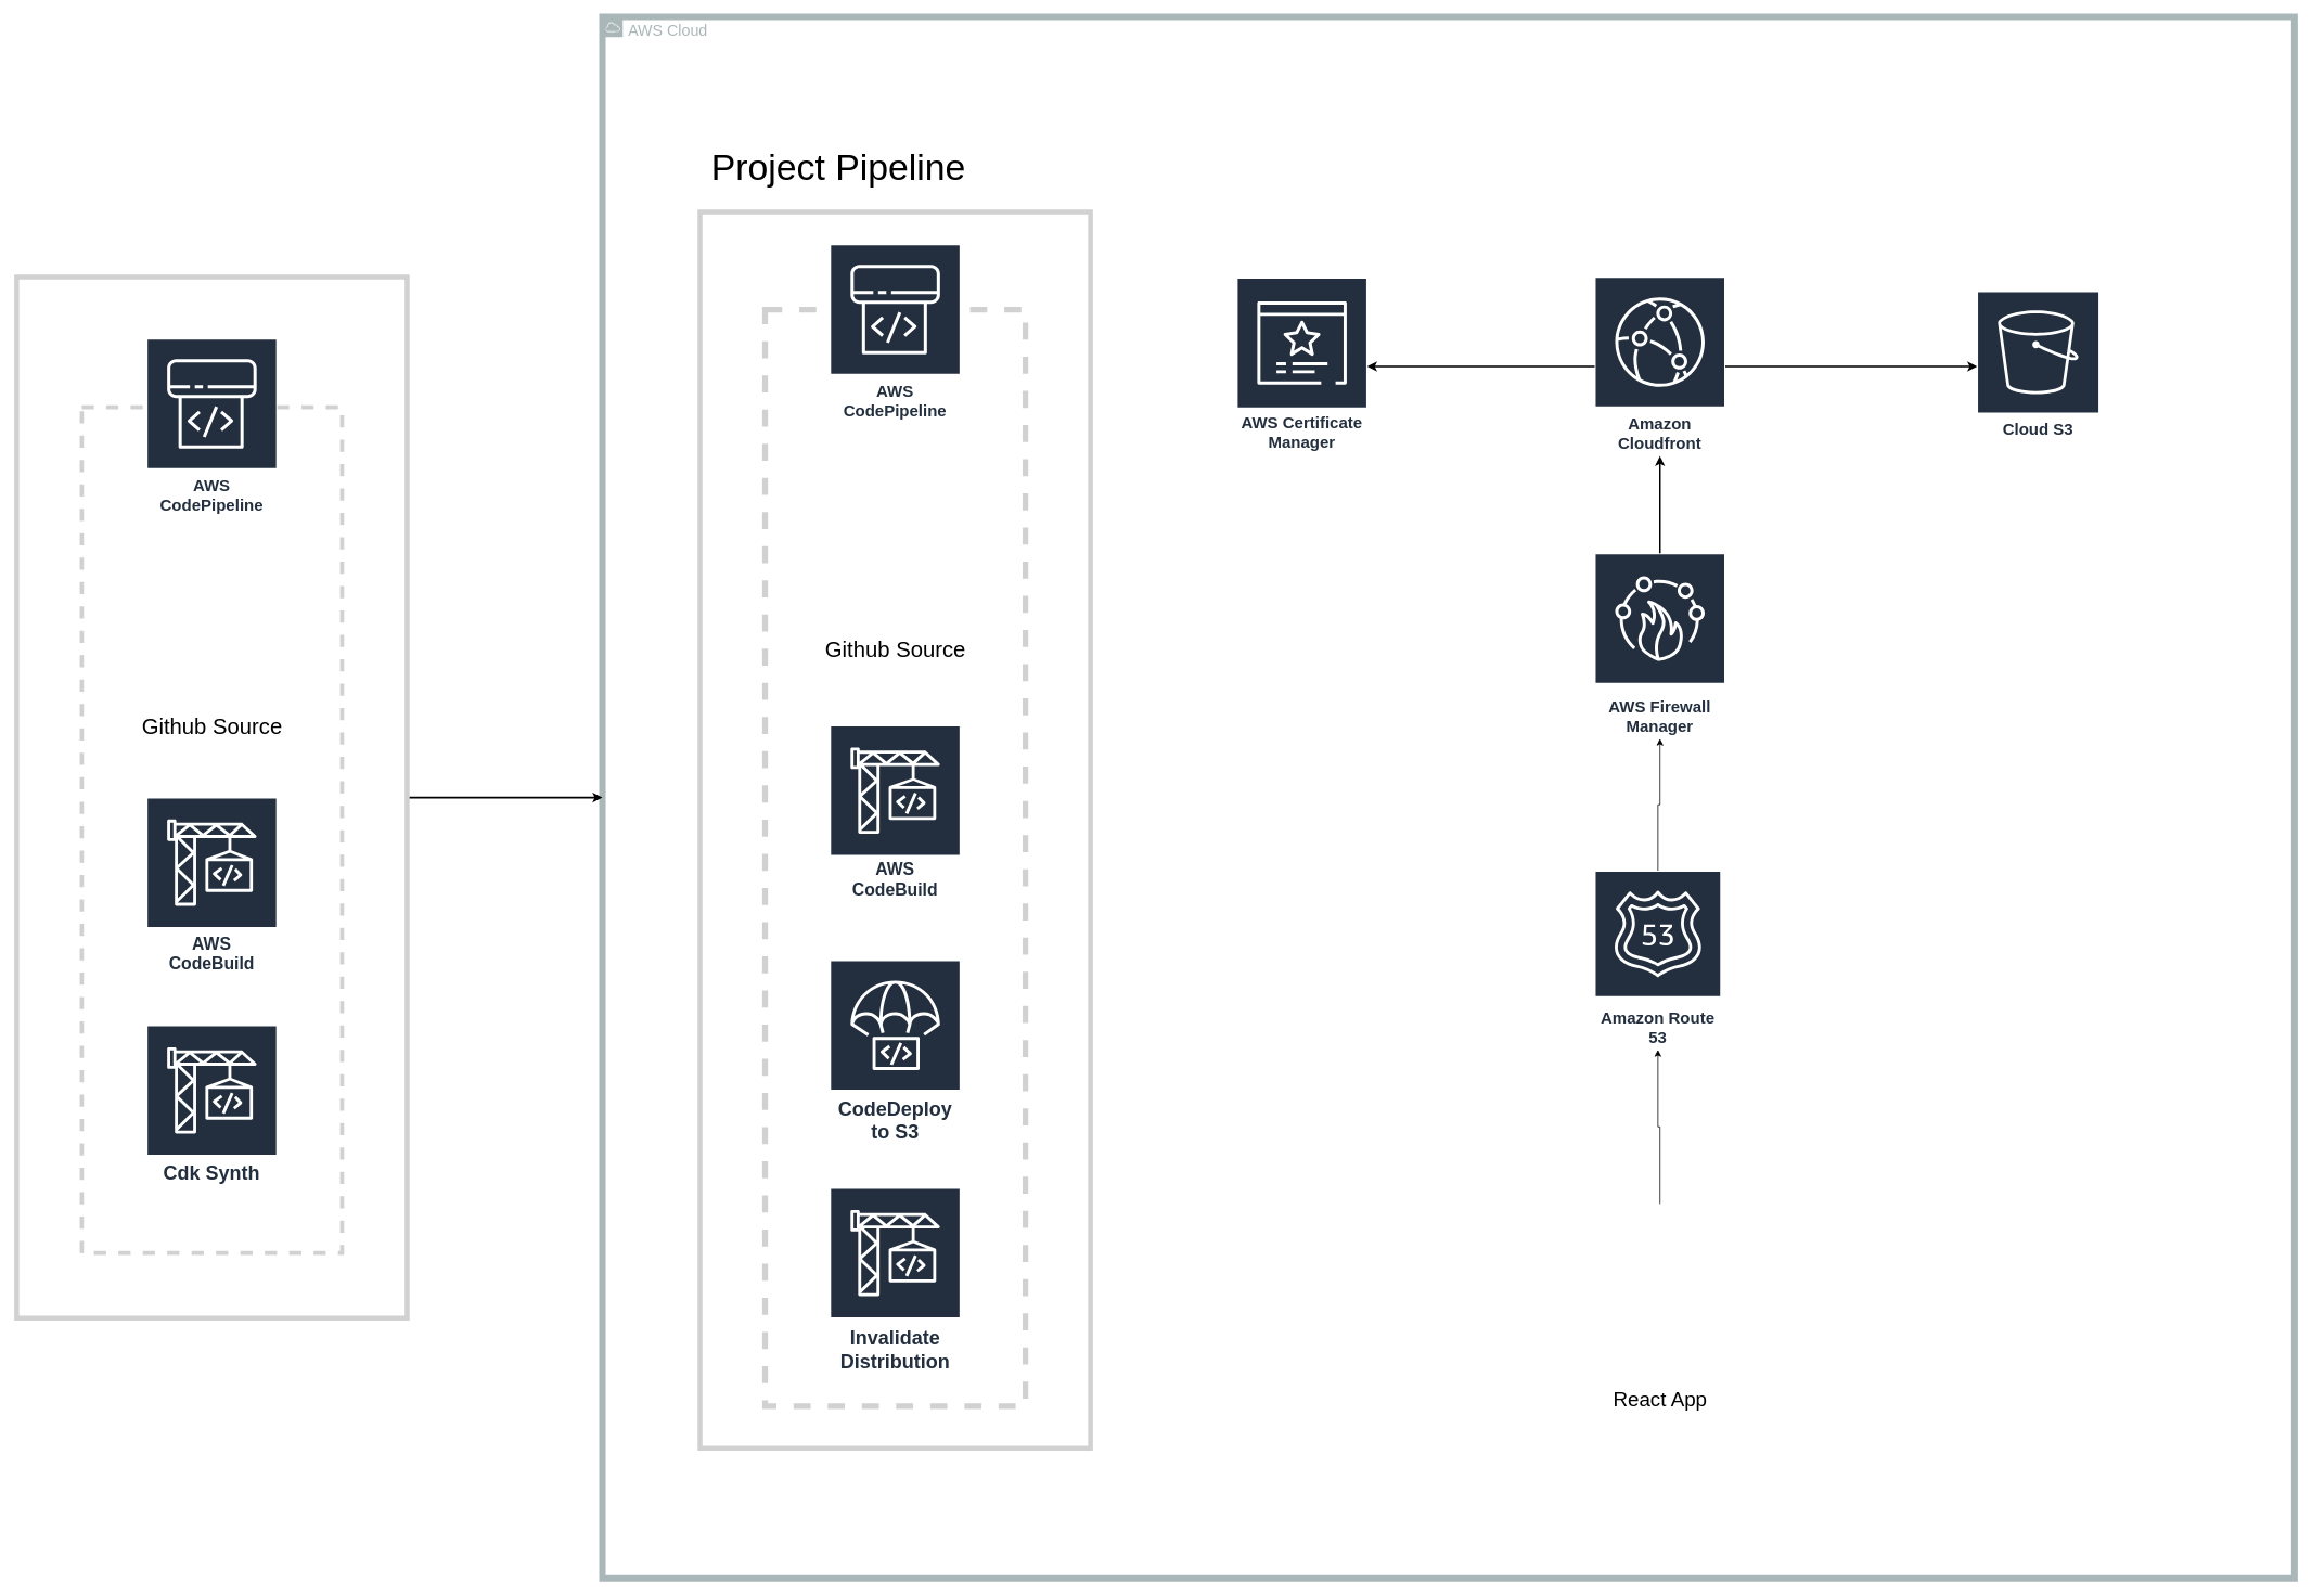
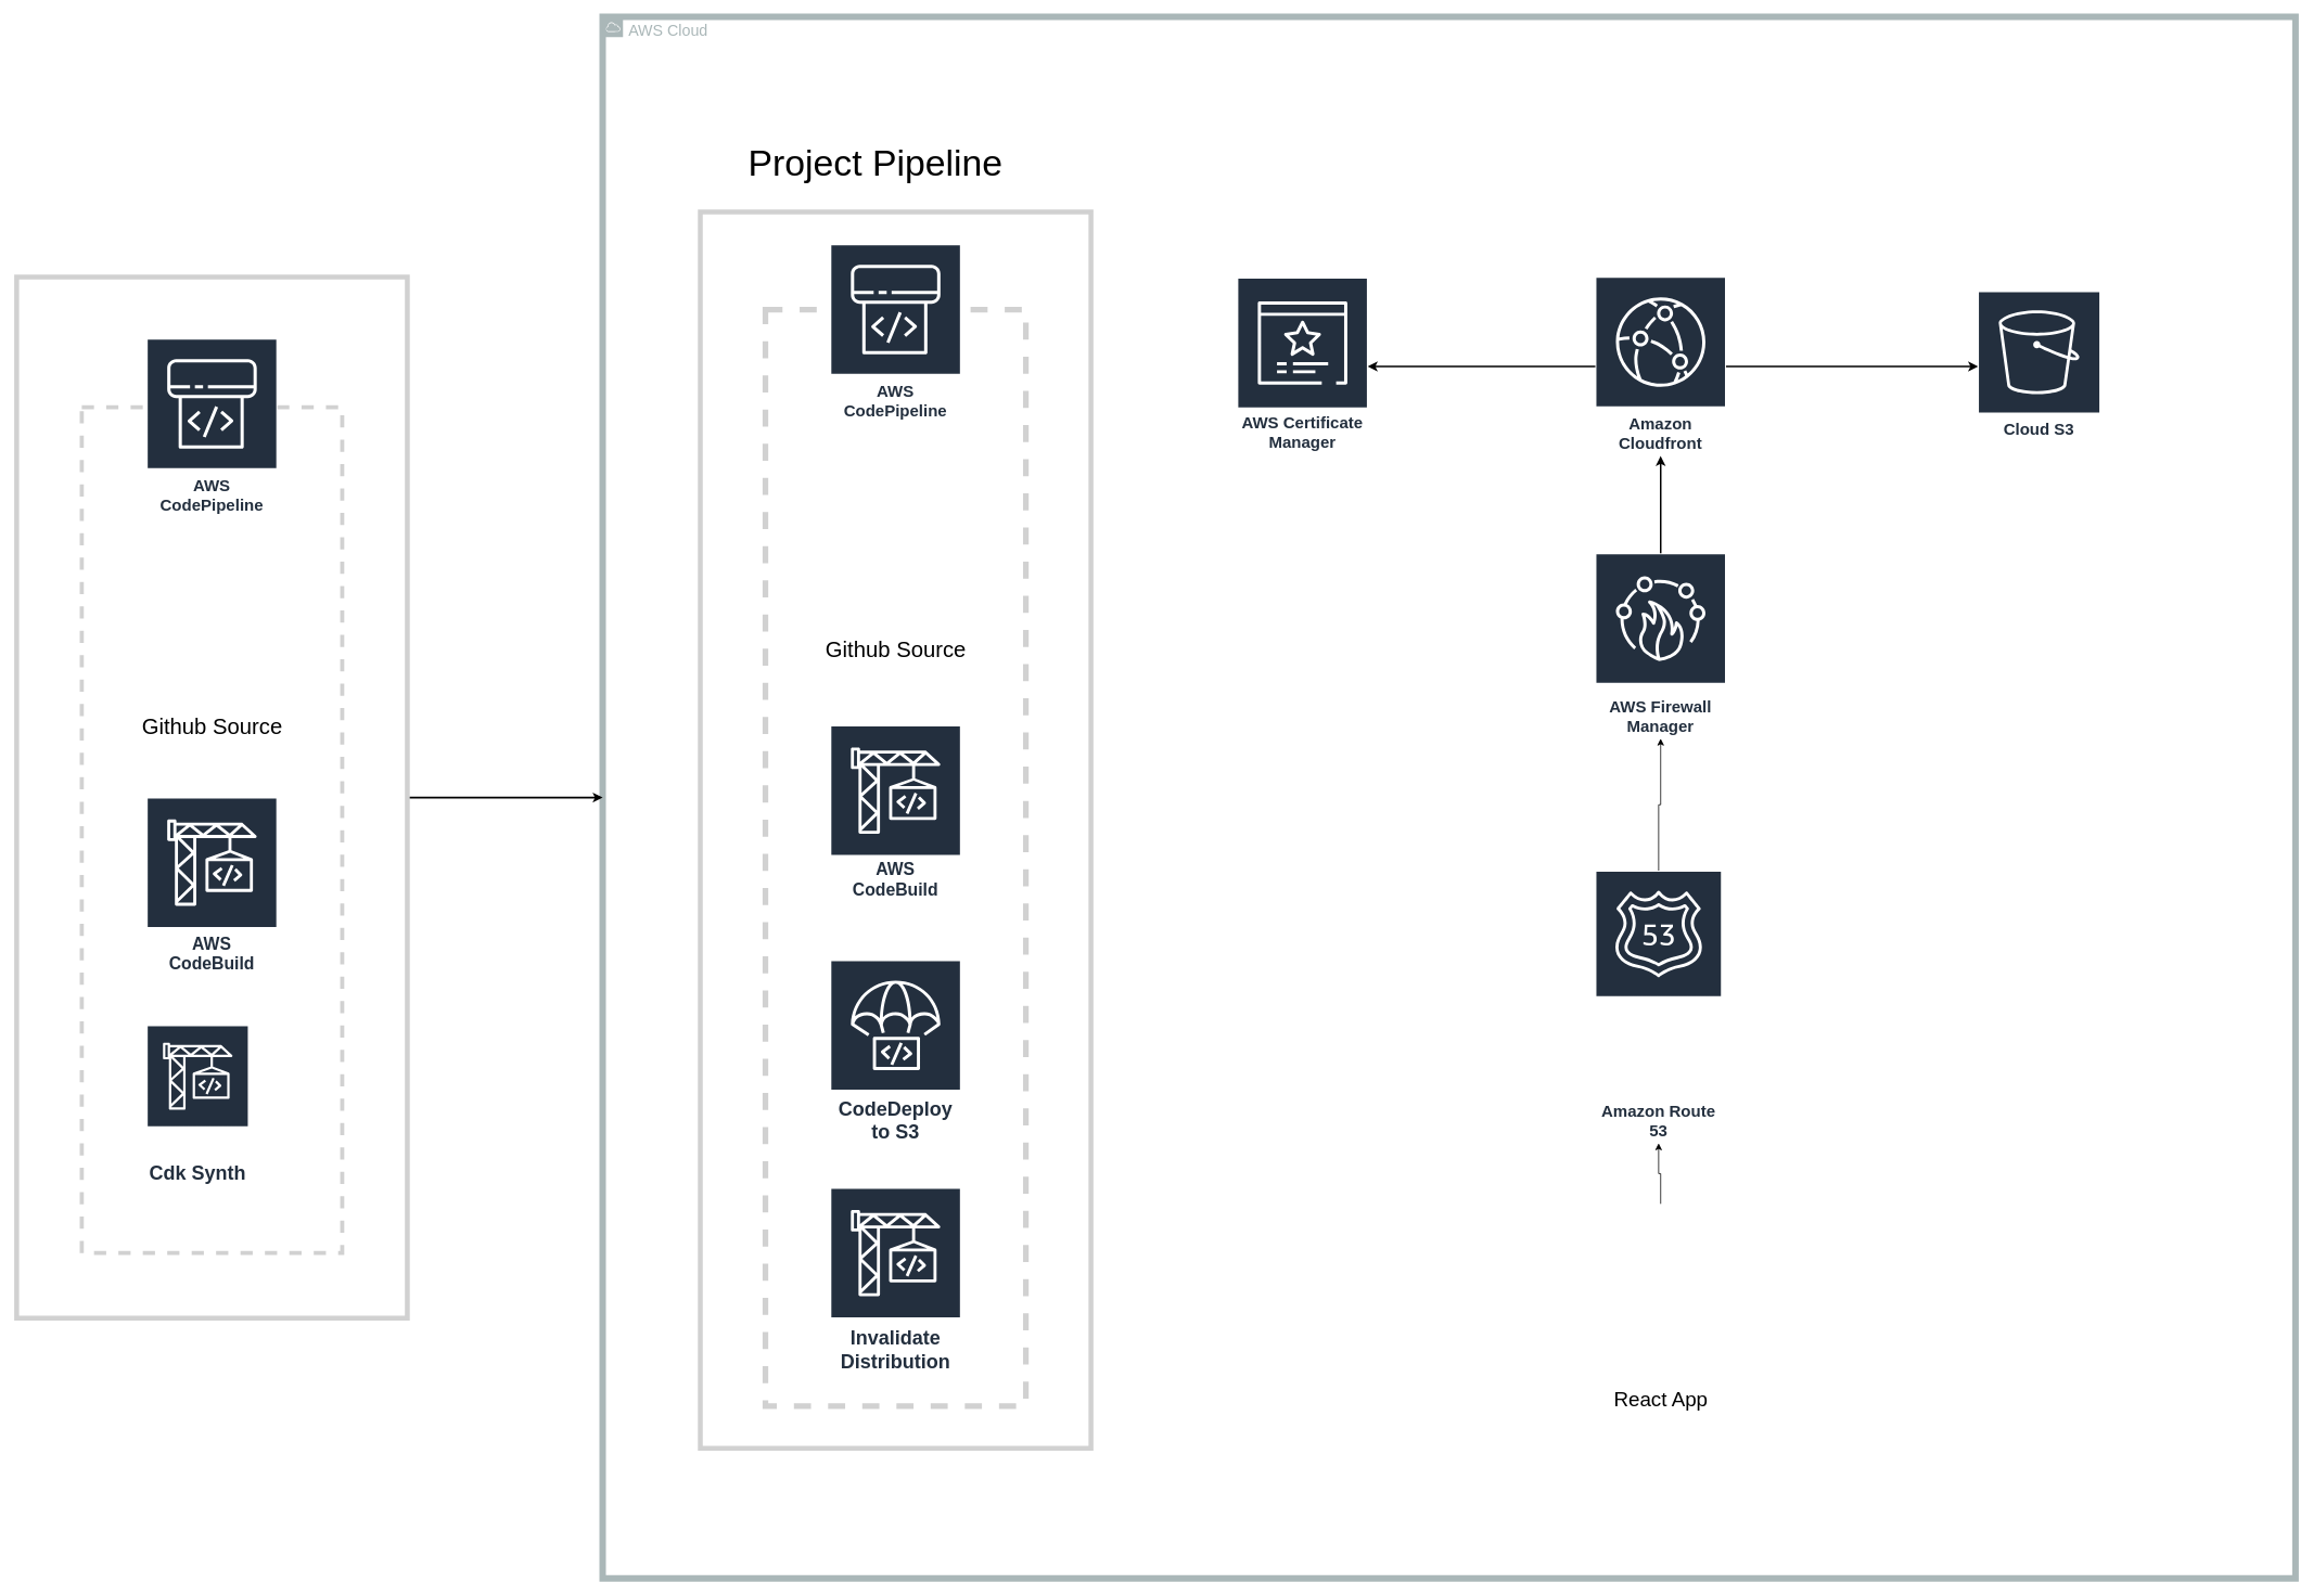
- <mxCell id="23" value="&lt;font style=&quot;font-size: 45px&quot;&gt;Project Pipeline&lt;/font&gt;" style="text;html=1;align=center;verticalAlign=middle;resizable=0;points=[];autosize=1;strokeColor=none;fillColor=none;fontSize=20;strokeWidth=26;perimeterSpacing=5;" parent="1" vertex="1"><mxGeometry x="865" y="185" width="330" height="40" as="geometry" /></mxCell>
+ <mxCell id="23" value="&lt;font style=&quot;font-size: 45px&quot;&gt;Project Pipeline&lt;/font&gt;" style="text;html=1;align=center;verticalAlign=middle;resizable=0;points=[];autosize=1;strokeColor=none;fillColor=none;fontSize=20;strokeWidth=26;perimeterSpacing=5;" parent="1" vertex="1"><mxGeometry x="910" y="180" width="330" height="40" as="geometry" /></mxCell>
- <mxCell id="18" value="&lt;font style=&quot;font-size: 20px&quot;&gt;Amazon Route 53&lt;/font&gt;" style="sketch=0;outlineConnect=0;fontColor=#232F3E;gradientColor=none;strokeColor=#ffffff;fillColor=#232F3E;dashed=0;verticalLabelPosition=middle;verticalAlign=bottom;align=center;html=1;whiteSpace=wrap;fontSize=10;fontStyle=1;spacing=3;shape=mxgraph.aws4.productIcon;prIcon=mxgraph.aws4.route_53;" parent="1" vertex="1"><mxGeometry x="1960" y="1070" width="155" height="220" as="geometry" /></mxCell>
+ <mxCell id="18" value="&lt;font style=&quot;font-size: 20px&quot;&gt;Amazon Route 53&lt;/font&gt;" style="sketch=0;outlineConnect=0;fontColor=#232F3E;gradientColor=none;strokeColor=#ffffff;fillColor=#232F3E;dashed=0;verticalLabelPosition=middle;verticalAlign=bottom;align=center;html=1;whiteSpace=wrap;fontSize=10;fontStyle=1;spacing=3;shape=mxgraph.aws4.productIcon;prIcon=mxgraph.aws4.route_53;" parent="1" vertex="1"><mxGeometry x="1960" y="1070" width="155" height="335" as="geometry" /></mxCell>
- <mxCell id="3" value="&lt;font style=&quot;font-size: 24px&quot;&gt;Cdk Synth&lt;/font&gt;" style="sketch=0;outlineConnect=0;fontColor=#232F3E;gradientColor=none;strokeColor=#ffffff;fillColor=#232F3E;dashed=0;verticalLabelPosition=middle;verticalAlign=bottom;align=center;html=1;whiteSpace=wrap;fontSize=10;fontStyle=1;spacing=3;shape=mxgraph.aws4.productIcon;prIcon=mxgraph.aws4.codebuild;" parent="1" vertex="1"><mxGeometry x="180" y="1260" width="160" height="200" as="geometry" /></mxCell>
+ <mxCell id="3" value="&lt;font style=&quot;font-size: 24px&quot;&gt;Cdk Synth&lt;/font&gt;" style="sketch=0;outlineConnect=0;fontColor=#232F3E;gradientColor=none;strokeColor=#ffffff;fillColor=#232F3E;dashed=0;verticalLabelPosition=middle;verticalAlign=bottom;align=center;html=1;whiteSpace=wrap;fontSize=10;fontStyle=1;spacing=3;shape=mxgraph.aws4.productIcon;prIcon=mxgraph.aws4.codebuild;" parent="1" vertex="1"><mxGeometry x="180" y="1260" width="125" height="200" as="geometry" /></mxCell>
